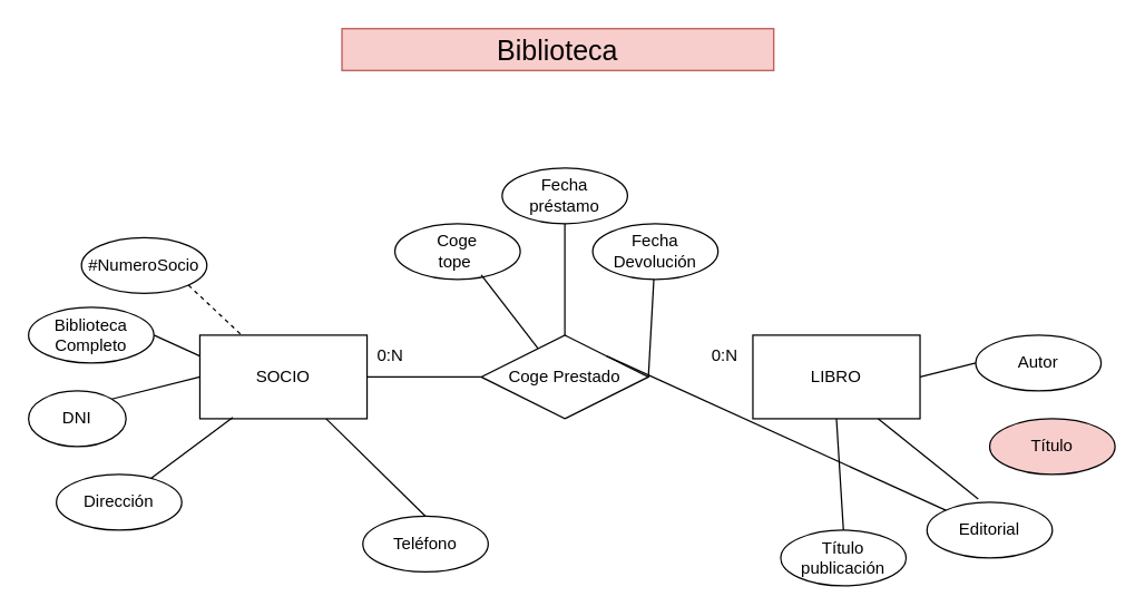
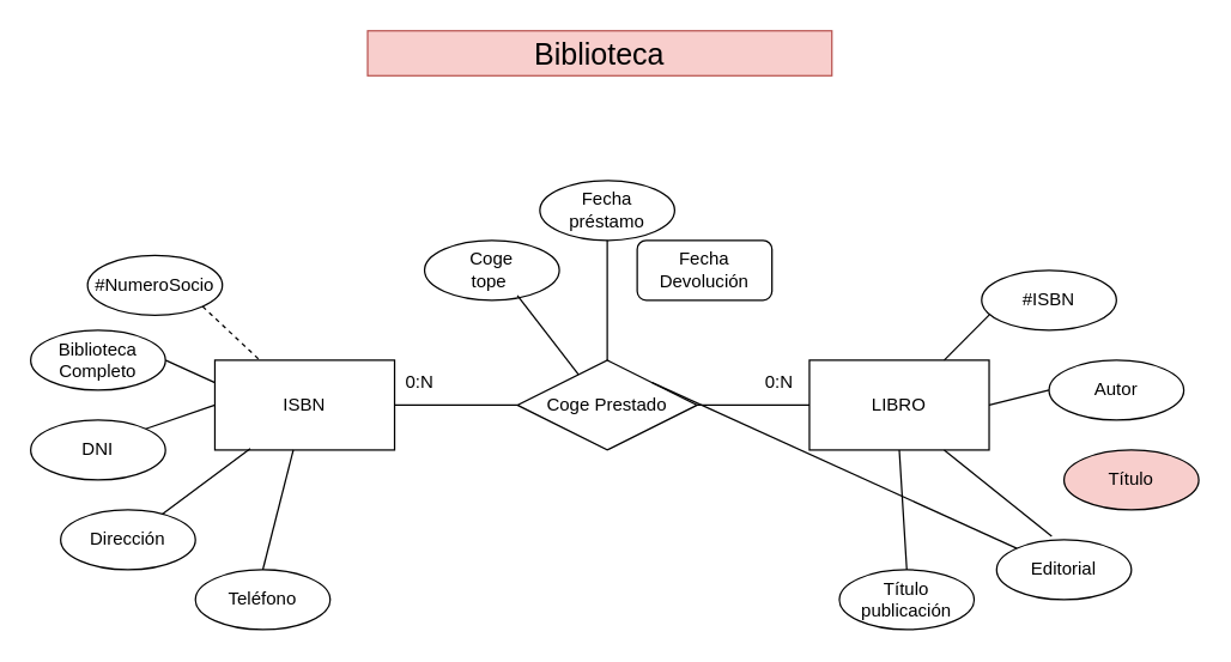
- <mxCell id="31" value="Fecha &lt;br&gt;Devolución" style="ellipse;whiteSpace=wrap;html=1;" parent="1" vertex="1"><mxGeometry x="425" y="160" width="90" height="40" as="geometry" /></mxCell>
+ <mxCell id="31" value="Fecha &lt;br&gt;Devolución" style="whiteSpace=wrap;html=1;rounded=1;" parent="1" vertex="1"><mxGeometry x="425" y="160" width="90" height="40" as="geometry" /></mxCell>
+ <mxCell id="21" value="#ISBN" style="ellipse;whiteSpace=wrap;html=1;" parent="1" vertex="1"><mxGeometry x="655" y="180" width="90" height="40" as="geometry" /></mxCell>
+ <mxCell id="20" value="" style="endArrow=none;html=1;rounded=0;entryX=0.058;entryY=0.74;entryDx=0;entryDy=0;entryPerimeter=0;exitX=0.75;exitY=0;exitDx=0;exitDy=0;" parent="1" source="4" target="21" edge="1"><mxGeometry width="50" height="50" relative="1" as="geometry"><mxPoint x="545" y="230" as="sourcePoint" /><mxPoint x="595" y="180" as="targetPoint" /></mxGeometry></mxCell>
- <mxCell id="7" value="" style="endArrow=none;html=1;rounded=0;exitX=1;exitY=0.5;exitDx=0;exitDy=0;" parent="1" source="5" target="31" edge="1"><mxGeometry width="50" height="50" relative="1" as="geometry"><mxPoint x="473" y="330" as="sourcePoint" /><mxPoint x="555" y="330" as="targetPoint" /></mxGeometry></mxCell>
+ <mxCell id="7" value="" style="endArrow=none;html=1;rounded=0;entryX=0;entryY=0.5;entryDx=0;entryDy=0;exitX=1;exitY=0.5;exitDx=0;exitDy=0;" parent="1" source="5" target="4" edge="1"><mxGeometry width="50" height="50" relative="1" as="geometry"><mxPoint x="473" y="330" as="sourcePoint" /><mxPoint x="555" y="330" as="targetPoint" /></mxGeometry></mxCell>
- <mxCell id="3" value="SOCIO" style="rounded=0;whiteSpace=wrap;html=1;" parent="1" vertex="1"><mxGeometry x="143" y="240" width="120" height="60" as="geometry" /></mxCell>
+ <mxCell id="3" value="ISBN" style="rounded=0;whiteSpace=wrap;html=1;" parent="1" vertex="1"><mxGeometry x="143" y="240" width="120" height="60" as="geometry" /></mxCell>
- <mxCell id="12" value="DNI" style="ellipse;whiteSpace=wrap;html=1;" parent="1" vertex="1"><mxGeometry x="20" y="280" width="70" height="40" as="geometry" /></mxCell>
+ <mxCell id="12" value="DNI" style="ellipse;whiteSpace=wrap;html=1;" parent="1" vertex="1"><mxGeometry x="20" y="280" width="90" height="40" as="geometry" /></mxCell>
- <mxCell id="14" value="Teléfono" style="ellipse;whiteSpace=wrap;html=1;" parent="1" vertex="1"><mxGeometry x="260" y="370" width="90" height="40" as="geometry" /></mxCell>
+ <mxCell id="14" value="Teléfono" style="ellipse;whiteSpace=wrap;html=1;" parent="1" vertex="1"><mxGeometry x="130" y="380" width="90" height="40" as="geometry" /></mxCell>
